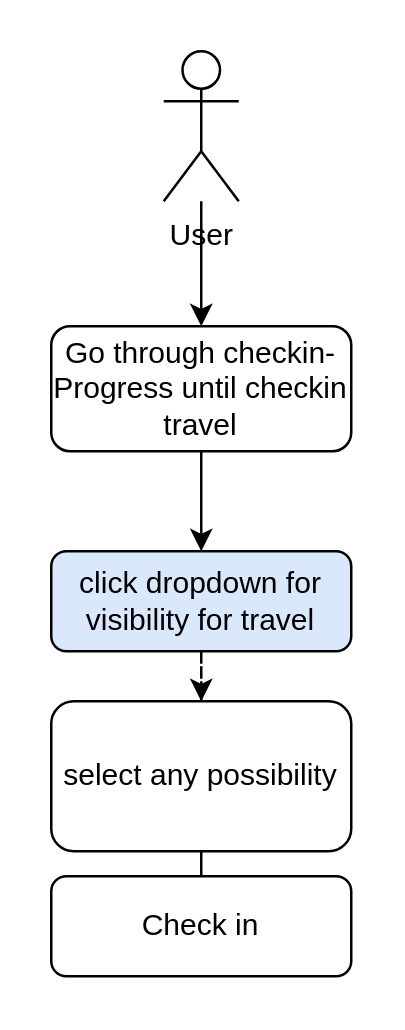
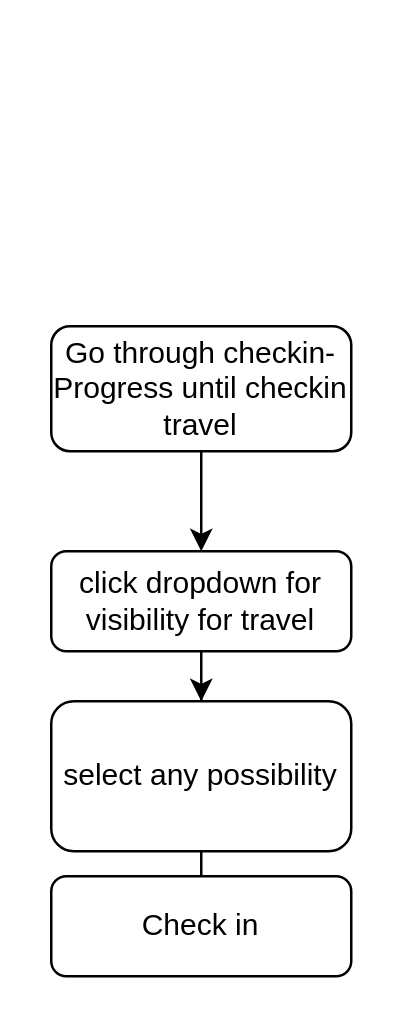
- <mxCell id="5" value="User" style="shape=umlActor;verticalLabelPosition=bottom;verticalAlign=top;html=1;outlineConnect=0;" parent="1" vertex="1"><mxGeometry x="65" y="20" width="30" height="60" as="geometry" /></mxCell>
- <mxCell id="4" style="edgeStyle=orthogonalEdgeStyle;rounded=0;orthogonalLoop=1;jettySize=auto;html=1;" parent="1" source="5" target="3" edge="1"><mxGeometry relative="1" as="geometry" /></mxCell>
- <mxCell id="7" value="click dropdown for visibility for travel" style="rounded=1;whiteSpace=wrap;html=1;fontSize=12;glass=0;strokeWidth=1;shadow=0;fillColor=#dae8fc;" parent="1" vertex="1"><mxGeometry x="20" y="220" width="120" height="40" as="geometry" /></mxCell>
+ <mxCell id="7" value="click dropdown for visibility for travel" style="rounded=1;whiteSpace=wrap;html=1;fontSize=12;glass=0;strokeWidth=1;shadow=0;" parent="1" vertex="1"><mxGeometry x="20" y="220" width="120" height="40" as="geometry" /></mxCell>
- <mxCell id="6" style="edgeStyle=orthogonalEdgeStyle;rounded=0;orthogonalLoop=1;jettySize=auto;html=1;dashed=1;" parent="1" source="7" target="9" edge="1"><mxGeometry relative="1" as="geometry" /></mxCell>
+ <mxCell id="6" style="edgeStyle=orthogonalEdgeStyle;rounded=0;orthogonalLoop=1;jettySize=auto;html=1;" parent="1" source="7" target="9" edge="1"><mxGeometry relative="1" as="geometry" /></mxCell>
